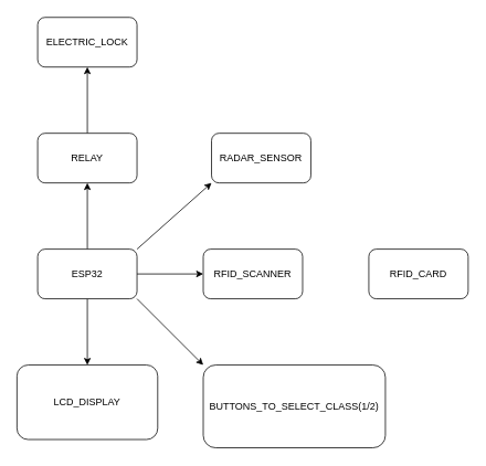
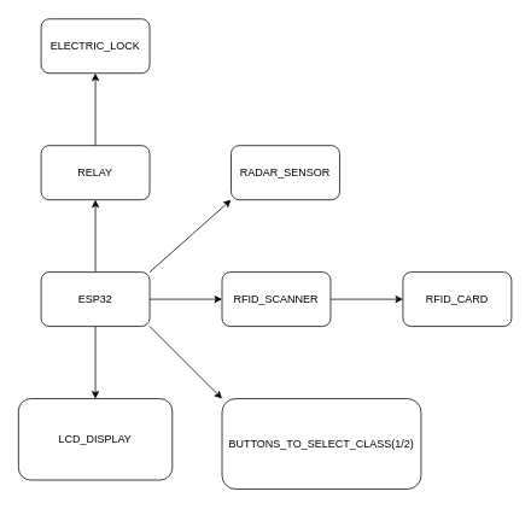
+ <mxCell id="6" value="" style="edgeStyle=orthogonalEdgeStyle;rounded=0;orthogonalLoop=1;jettySize=auto;html=1;" edge="1" parent="1" source="7" target="10"><mxGeometry relative="1" as="geometry" /></mxCell>
